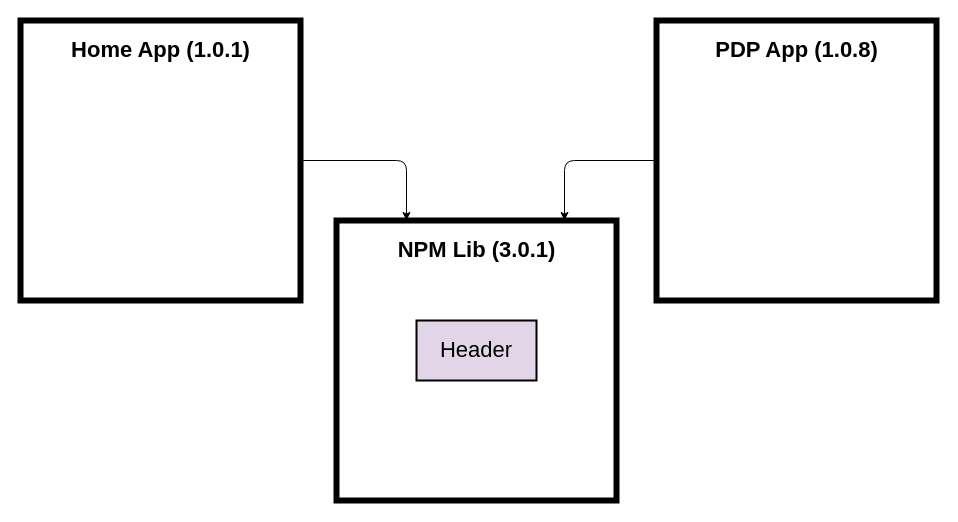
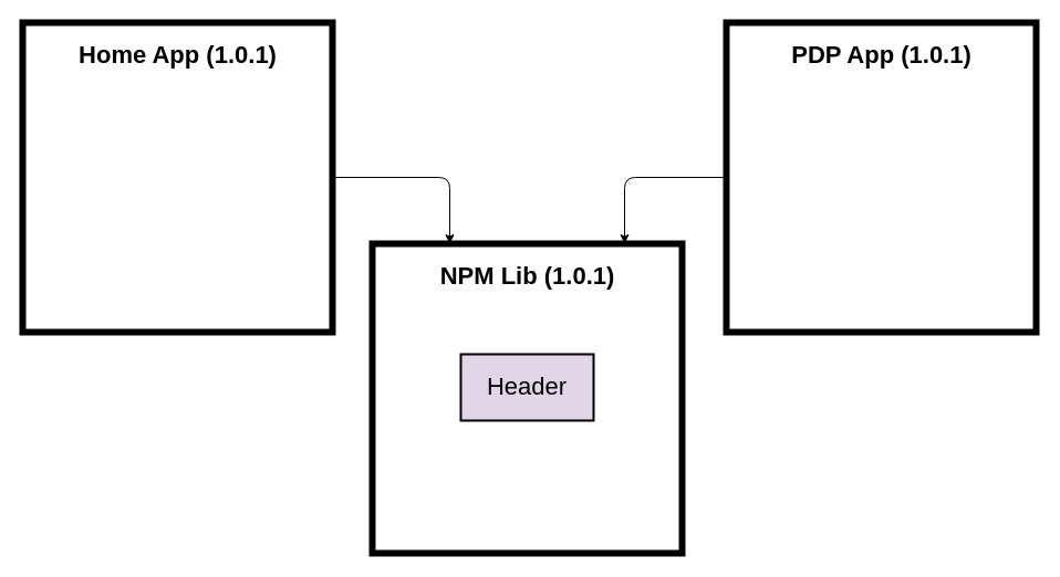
- <mxCell id="6" value="PDP App (1.0.8)" style="text;html=1;align=center;verticalAlign=middle;resizable=0;points=[];autosize=1;strokeColor=none;fillColor=none;fontSize=22;fontStyle=1" vertex="1" parent="1"><mxGeometry x="706" y="35" width="180" height="30" as="geometry" /></mxCell>
+ <mxCell id="6" value="PDP App (1.0.1)" style="text;html=1;align=center;verticalAlign=middle;resizable=0;points=[];autosize=1;strokeColor=none;fillColor=none;fontSize=22;fontStyle=1" vertex="1" parent="1"><mxGeometry x="706" y="35" width="180" height="30" as="geometry" /></mxCell>
- <mxCell id="8" value="NPM Lib (3.0.1)" style="text;html=1;align=center;verticalAlign=middle;resizable=0;points=[];autosize=1;strokeColor=none;fillColor=none;fontSize=22;fontStyle=1" vertex="1" parent="1"><mxGeometry x="391" y="235" width="170" height="30" as="geometry" /></mxCell>
+ <mxCell id="8" value="NPM Lib (1.0.1)" style="text;html=1;align=center;verticalAlign=middle;resizable=0;points=[];autosize=1;strokeColor=none;fillColor=none;fontSize=22;fontStyle=1" vertex="1" parent="1"><mxGeometry x="391" y="235" width="170" height="30" as="geometry" /></mxCell>
